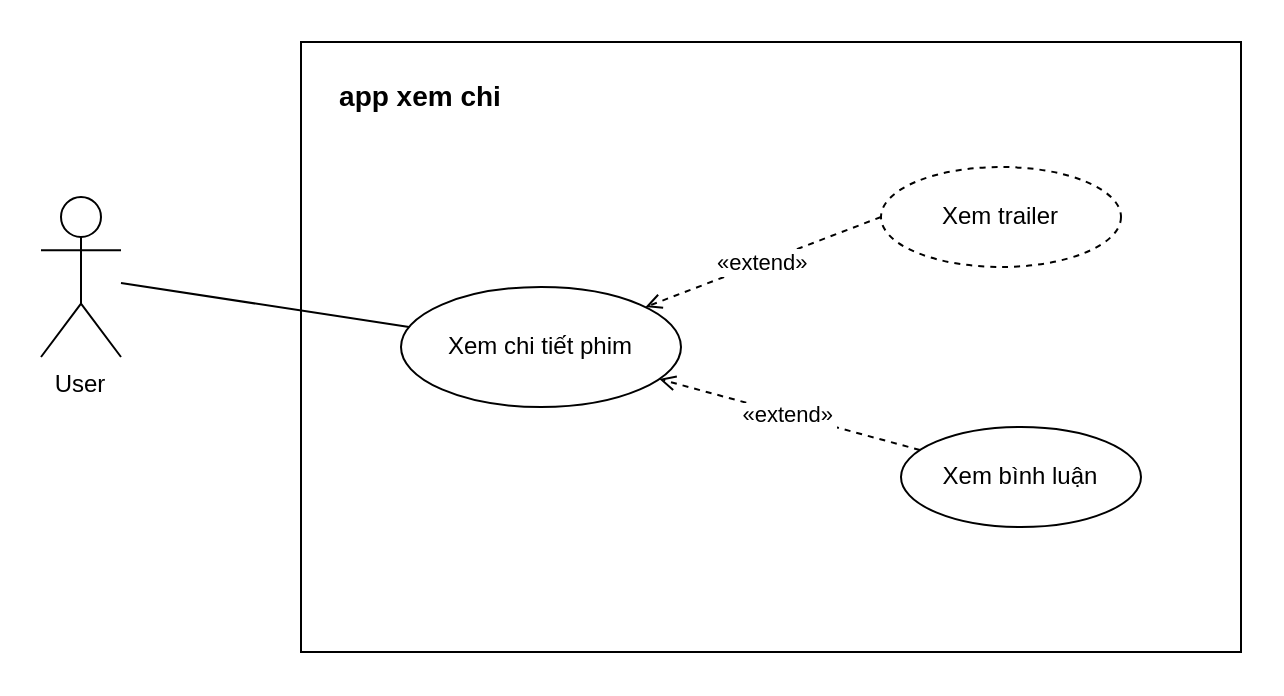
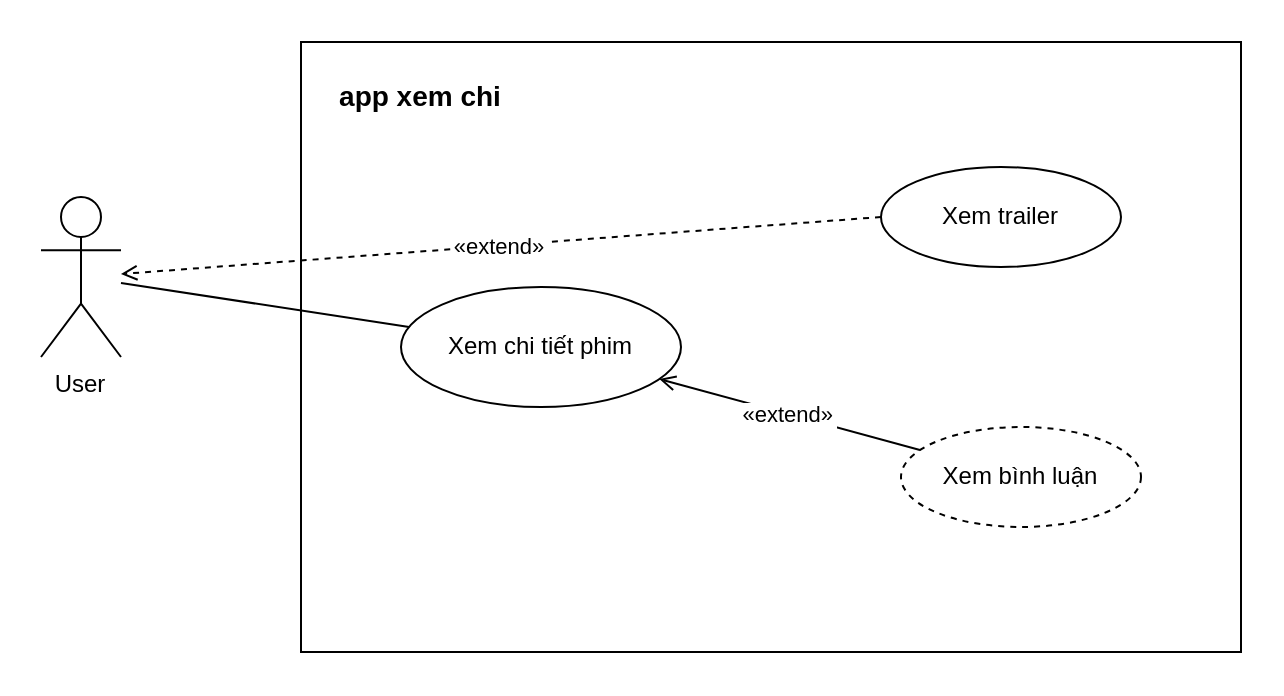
- <mxCell id="5" value="Xem trailer" style="ellipse;whiteSpace=wrap;html=1;dashed=1;" parent="1" vertex="1"><mxGeometry x="440" y="83" width="120" height="50" as="geometry" /></mxCell>
+ <mxCell id="5" value="Xem trailer" style="ellipse;whiteSpace=wrap;html=1;" parent="1" vertex="1"><mxGeometry x="440" y="83" width="120" height="50" as="geometry" /></mxCell>
- <mxCell id="8" value="«extend»" style="endArrow=open;dashed=1;exitX=0;exitY=0.5;exitDx=0;exitDy=0;" parent="1" source="5" target="4" edge="1"><mxGeometry relative="1" as="geometry" /></mxCell>
+ <mxCell id="8" value="«extend»" style="endArrow=open;dashed=1;exitX=0;exitY=0.5;exitDx=0;exitDy=0;" parent="1" source="5" target="3" edge="1"><mxGeometry relative="1" as="geometry" /></mxCell>
- <mxCell id="9" value="«extend»" style="endArrow=open;dashed=1;" parent="1" source="6" target="4" edge="1"><mxGeometry relative="1" as="geometry" /></mxCell>
+ <mxCell id="9" value="«extend»" style="endArrow=open;dashed=0;" parent="1" source="6" target="4" edge="1"><mxGeometry relative="1" as="geometry" /></mxCell>
- <mxCell id="6" value="Xem bình luận" style="ellipse;whiteSpace=wrap;html=1;" parent="1" vertex="1"><mxGeometry x="450" y="213" width="120" height="50" as="geometry" /></mxCell>
+ <mxCell id="6" value="Xem bình luận" style="ellipse;whiteSpace=wrap;html=1;dashed=1;" parent="1" vertex="1"><mxGeometry x="450" y="213" width="120" height="50" as="geometry" /></mxCell>
